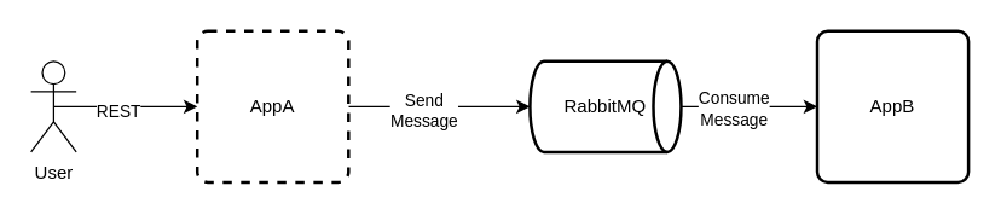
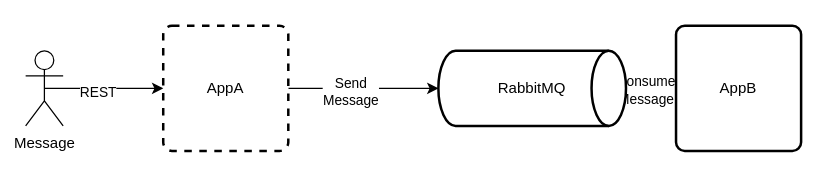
- <mxCell id="4" value="RabbitMQ" style="strokeWidth=2;html=1;shape=mxgraph.flowchart.direct_data;whiteSpace=wrap;" vertex="1" parent="1"><mxGeometry x="350" y="40" width="100" height="60" as="geometry" /></mxCell>
+ <mxCell id="4" value="RabbitMQ" style="strokeWidth=2;html=1;shape=mxgraph.flowchart.direct_data;whiteSpace=wrap;" vertex="1" parent="1"><mxGeometry x="350" y="40" width="150" height="60" as="geometry" /></mxCell>
- <mxCell id="11" value="User" style="shape=umlActor;verticalLabelPosition=bottom;verticalAlign=top;html=1;outlineConnect=0;" vertex="1" parent="1"><mxGeometry x="20" y="40" width="30" height="60" as="geometry" /></mxCell>
+ <mxCell id="11" value="Message" style="shape=umlActor;verticalLabelPosition=bottom;verticalAlign=top;html=1;outlineConnect=0;" vertex="1" parent="1"><mxGeometry x="20" y="40" width="30" height="60" as="geometry" /></mxCell>
